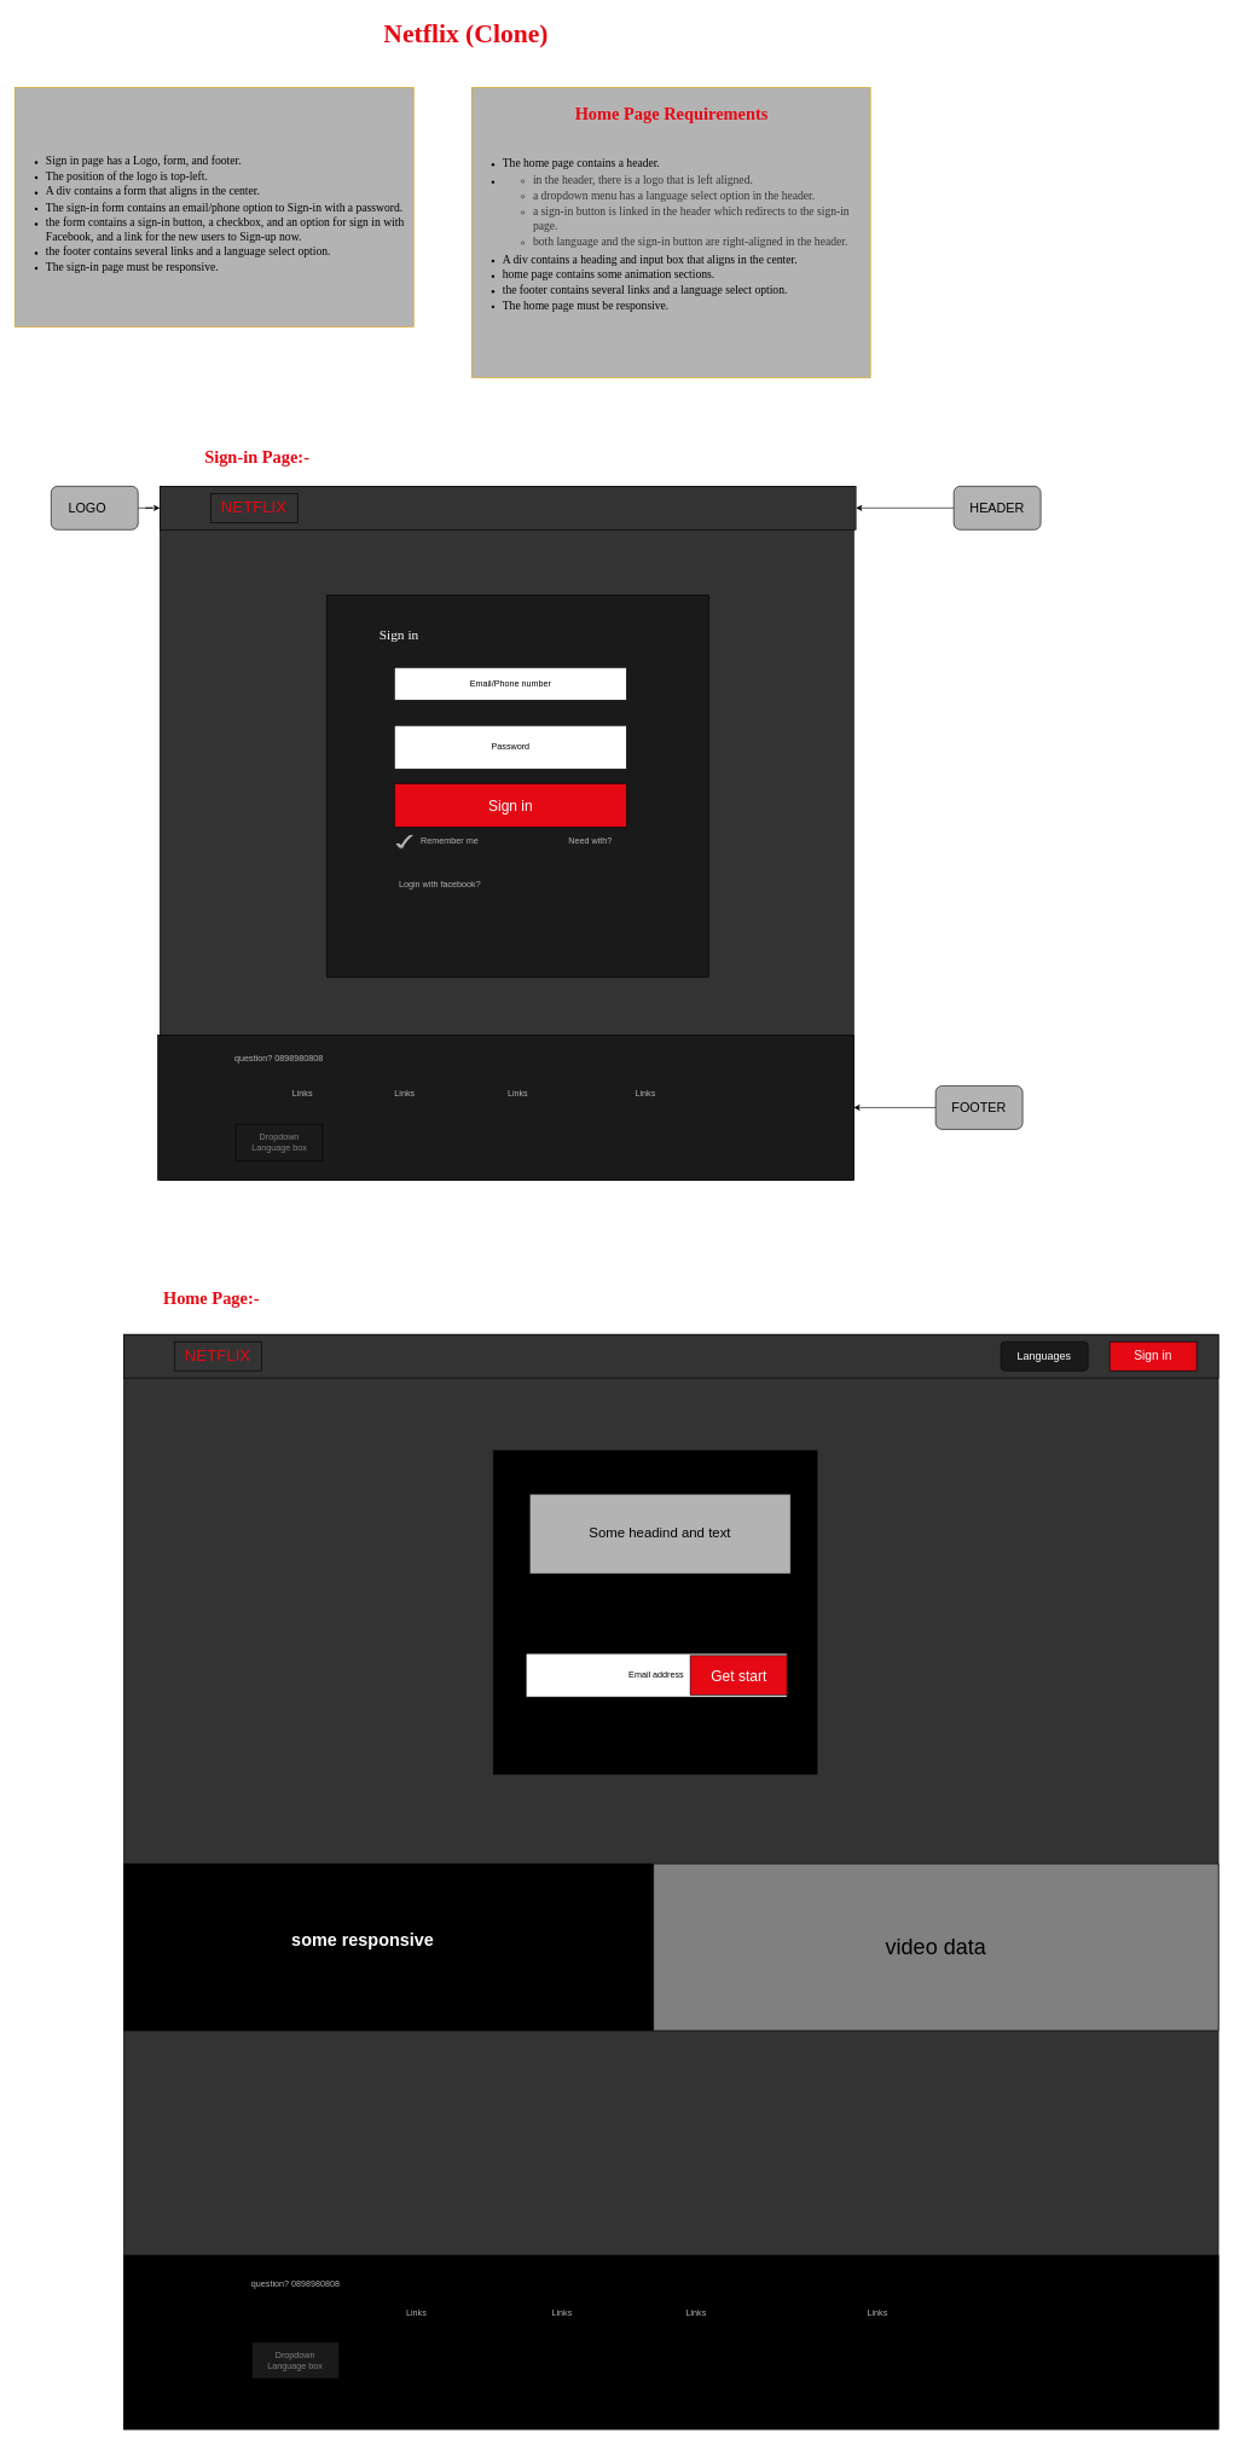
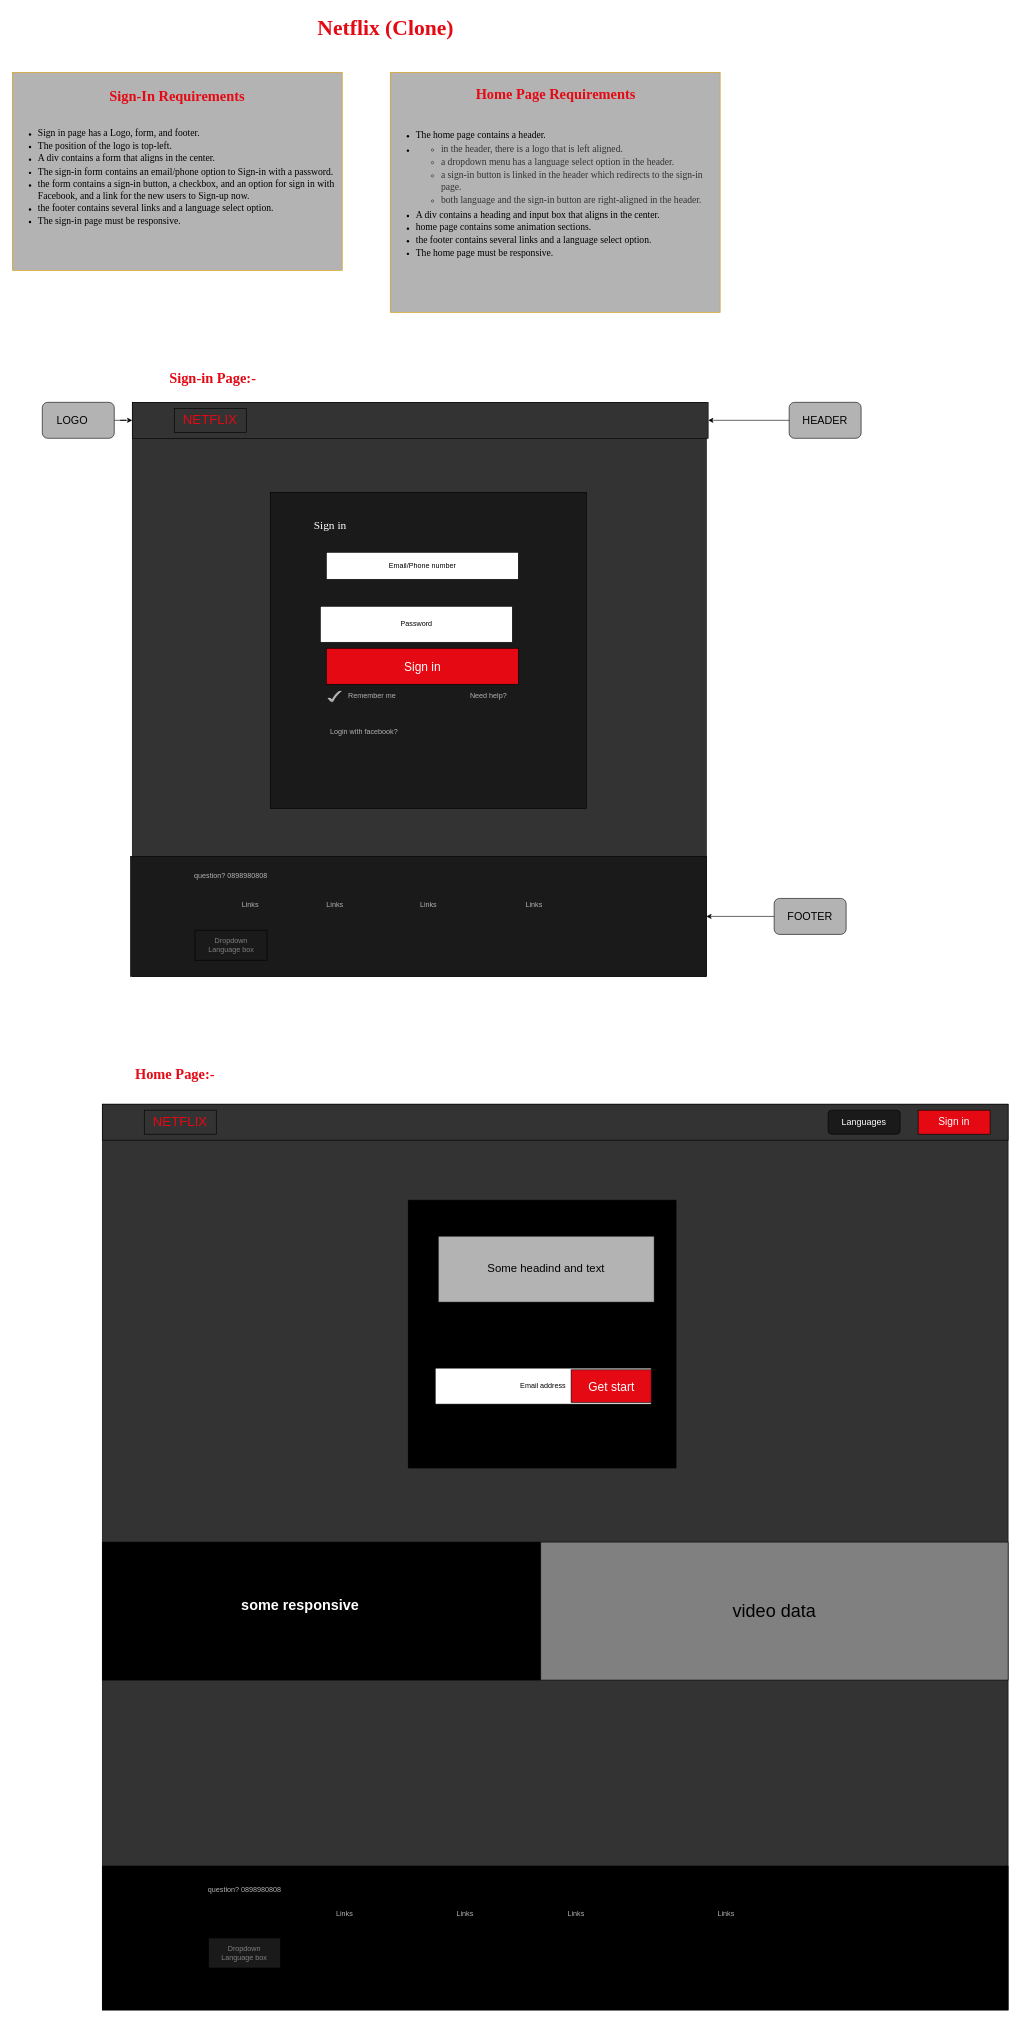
+ <mxCell id="4" value="&lt;h1&gt;&lt;font face=&quot;Comic Sans MS&quot; color=&quot;#e50914&quot;&gt;Sign-In Requirements&lt;/font&gt;&lt;/h1&gt;" style="text;html=1;strokeColor=none;fillColor=none;align=center;verticalAlign=middle;whiteSpace=wrap;rounded=0;" vertex="1" parent="1"><mxGeometry x="160" y="150" width="270" height="20" as="geometry" /></mxCell>
- <mxCell id="19" value="Password" style="rounded=0;whiteSpace=wrap;html=1;" vertex="1" parent="1"><mxGeometry x="543.5" y="1000" width="320" height="60" as="geometry" /></mxCell>
+ <mxCell id="19" value="Password" style="rounded=0;whiteSpace=wrap;html=1;" vertex="1" parent="1"><mxGeometry x="533.5" y="1010" width="320" height="60" as="geometry" /></mxCell>
- <mxCell id="23" value="&lt;font color=&quot;#b3b3b3&quot;&gt;Need with?&lt;/font&gt;" style="text;html=1;strokeColor=none;fillColor=none;align=center;verticalAlign=middle;whiteSpace=wrap;rounded=0;" vertex="1" parent="1"><mxGeometry x="763.5" y="1150" width="100" height="20" as="geometry" /></mxCell>
+ <mxCell id="23" value="&lt;font color=&quot;#b3b3b3&quot;&gt;Need help?&lt;/font&gt;" style="text;html=1;strokeColor=none;fillColor=none;align=center;verticalAlign=middle;whiteSpace=wrap;rounded=0;" vertex="1" parent="1"><mxGeometry x="763.5" y="1150" width="100" height="20" as="geometry" /></mxCell>
